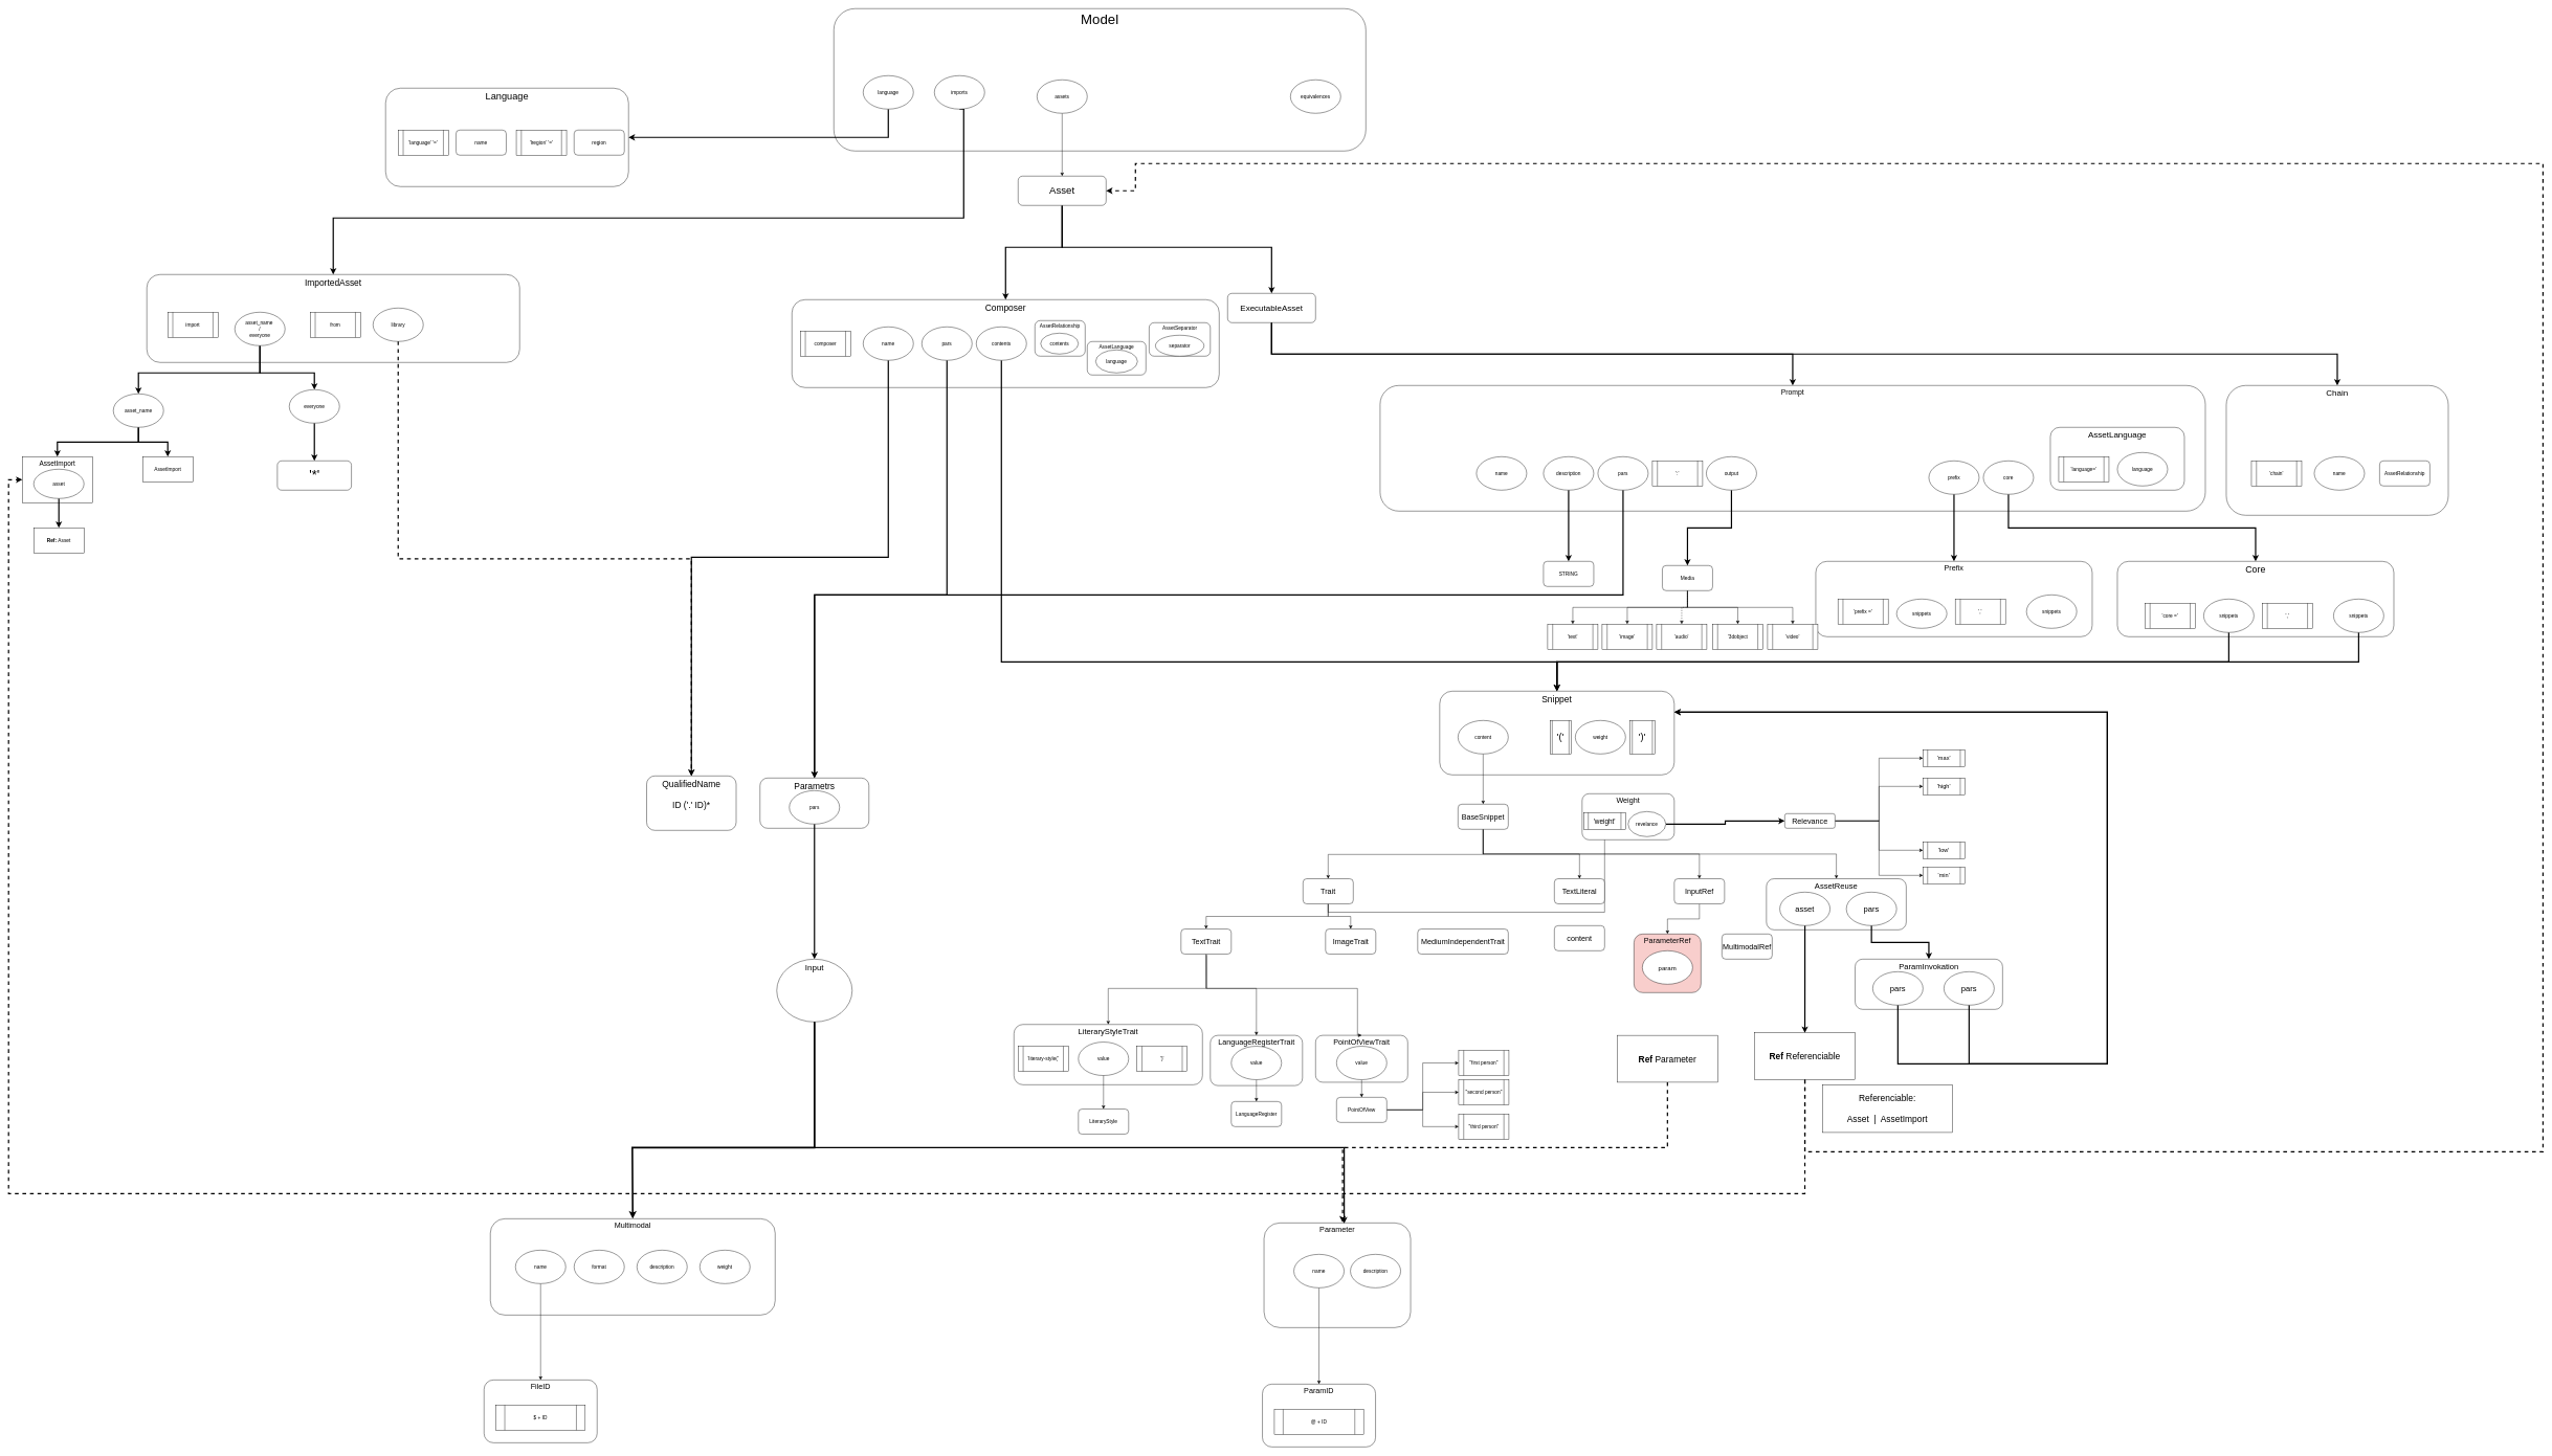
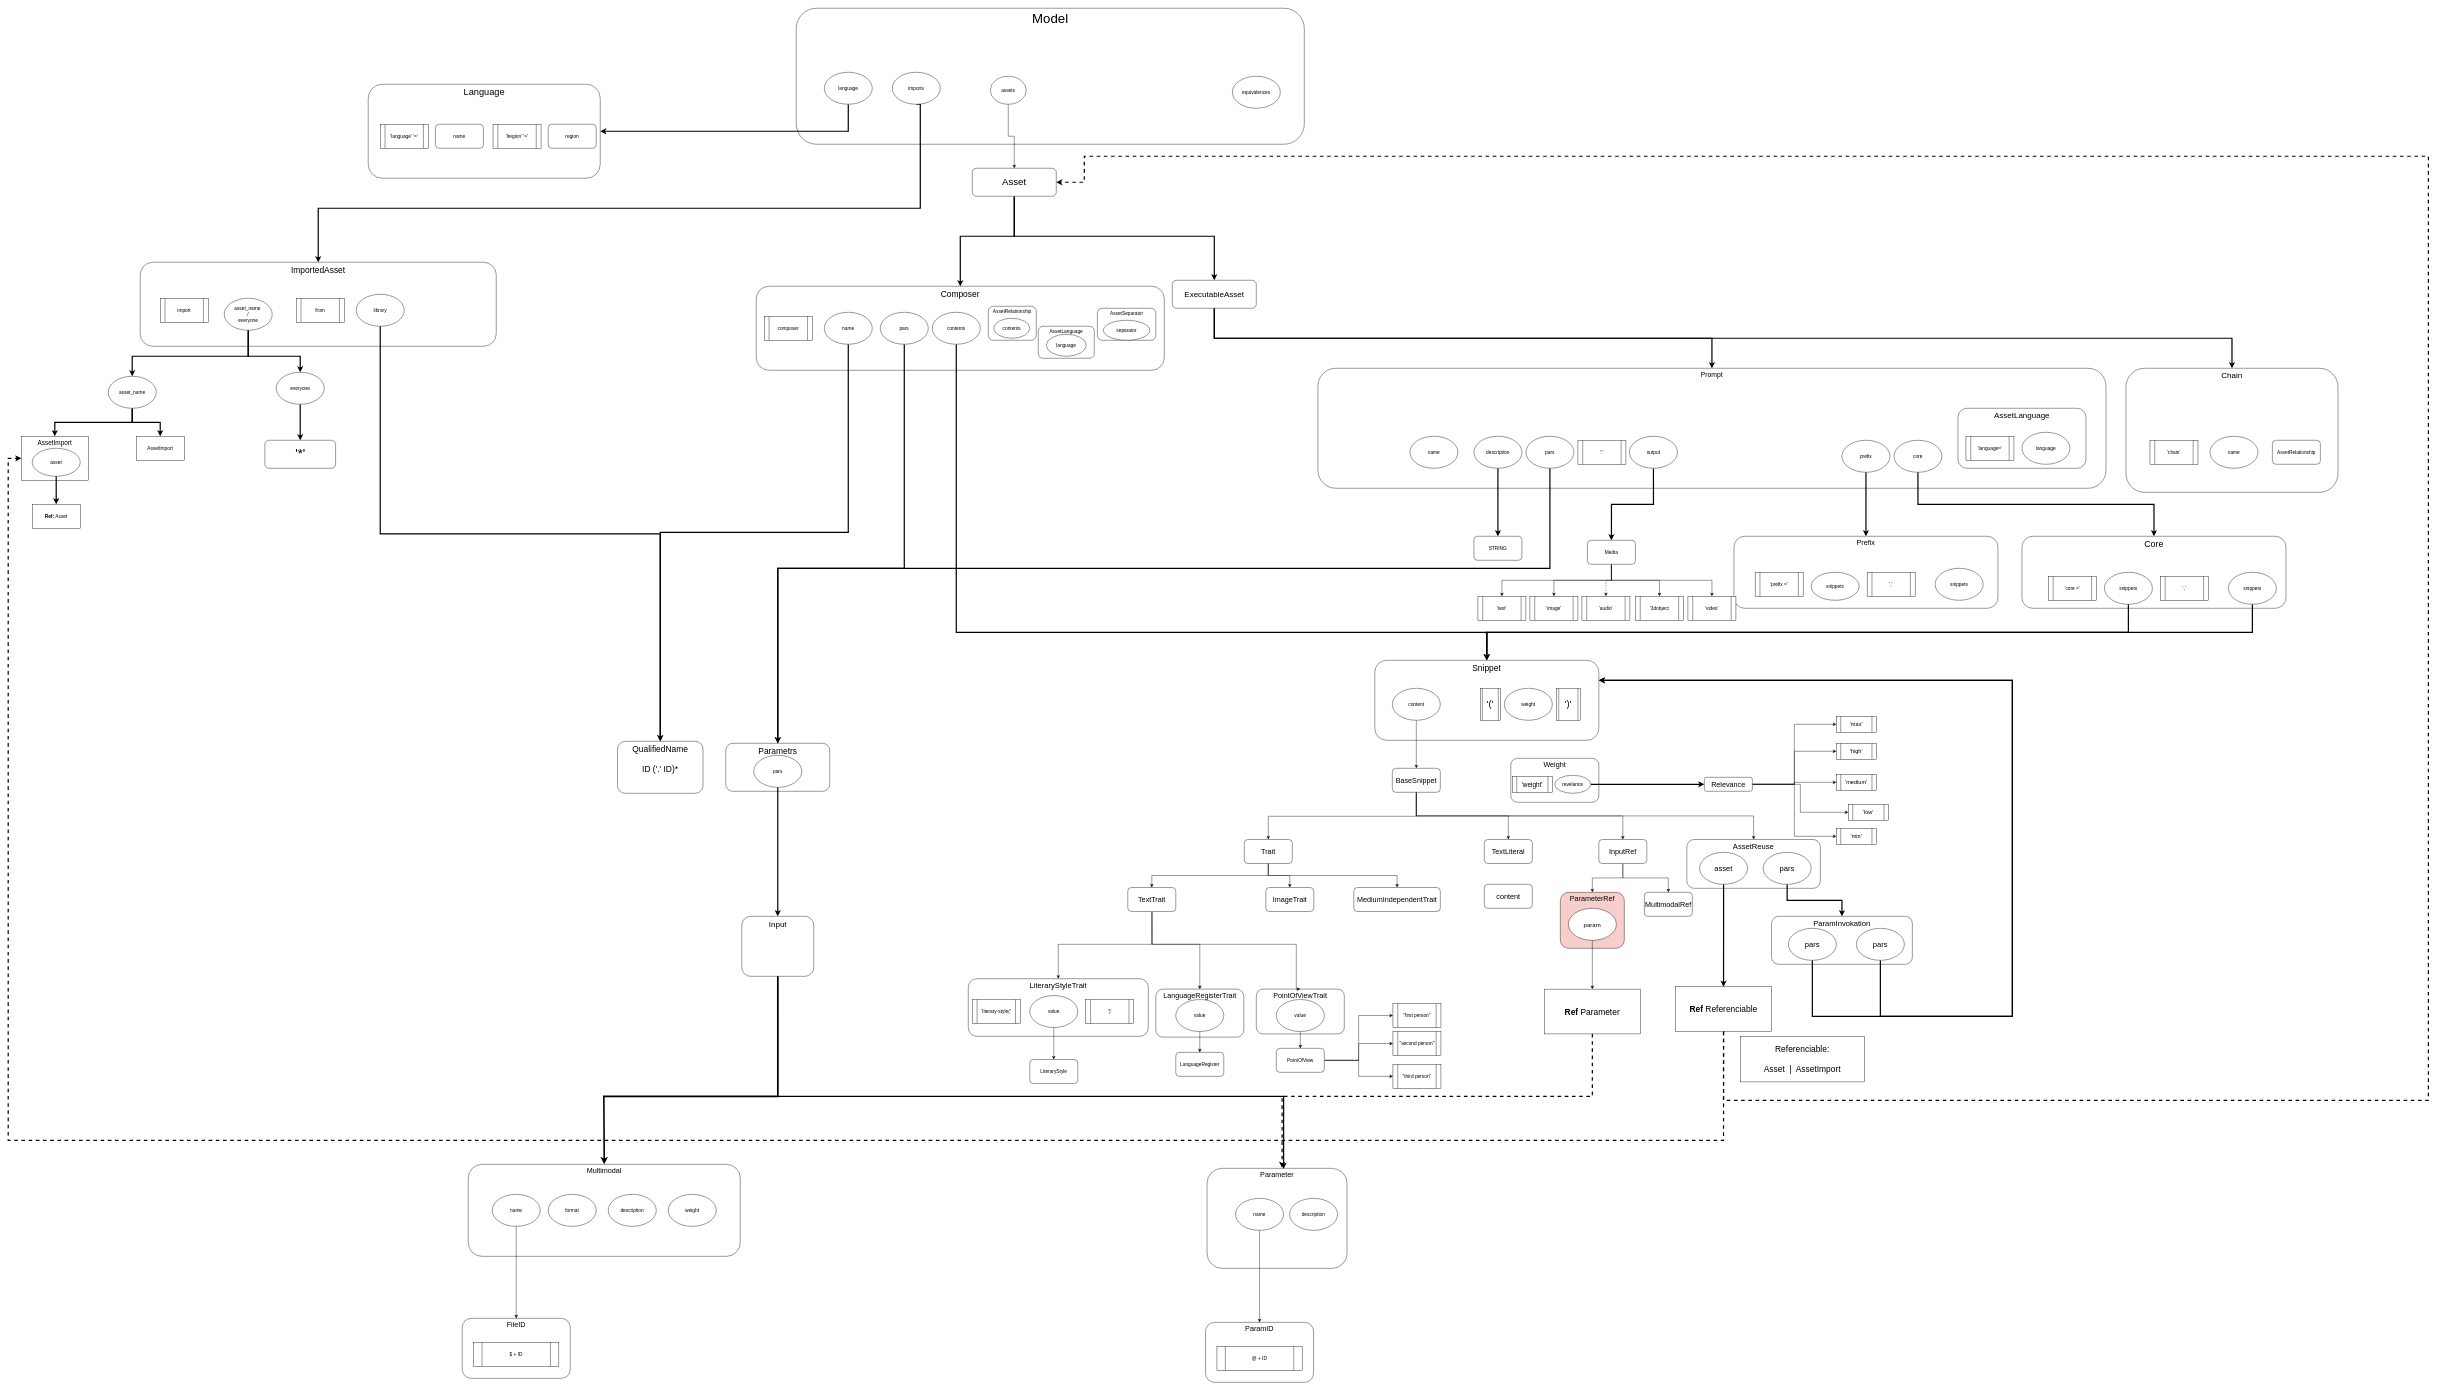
- <mxCell id="13" value="assets" style="ellipse;whiteSpace=wrap;html=1;" vertex="1" parent="1"><mxGeometry x="2475" y="190" width="120" height="80" as="geometry" /></mxCell>
+ <mxCell id="13" value="assets" style="ellipse;whiteSpace=wrap;html=1;" vertex="1" parent="1"><mxGeometry x="2475" y="190" width="90" height="70" as="geometry" /></mxCell>
- <mxCell id="171" style="edgeStyle=orthogonalEdgeStyle;rounded=0;orthogonalLoop=1;jettySize=auto;html=1;strokeWidth=3;entryX=0.5;entryY=0;entryDx=0;entryDy=0;exitX=0.5;exitY=1;exitDx=0;exitDy=0;dashed=1;" edge="1" parent="1" source="170" target="132"><mxGeometry relative="1" as="geometry"><mxPoint x="910" y="1040" as="sourcePoint" /><mxPoint x="1650" y="1835" as="targetPoint" /></mxGeometry></mxCell>
+ <mxCell id="171" style="edgeStyle=orthogonalEdgeStyle;rounded=0;orthogonalLoop=1;jettySize=auto;html=1;strokeWidth=3;entryX=0.5;entryY=0;entryDx=0;entryDy=0;exitX=0.5;exitY=1;exitDx=0;exitDy=0;" edge="1" parent="1" source="170" target="132"><mxGeometry relative="1" as="geometry"><mxPoint x="910" y="1040" as="sourcePoint" /><mxPoint x="1650" y="1835" as="targetPoint" /></mxGeometry></mxCell>
+ <mxCell id="100" style="edgeStyle=orthogonalEdgeStyle;rounded=0;orthogonalLoop=1;jettySize=auto;html=1;exitX=1;exitY=0.5;exitDx=0;exitDy=0;entryX=0;entryY=0.5;entryDx=0;entryDy=0;" edge="1" parent="1" source="103" target="105"><mxGeometry relative="1" as="geometry" /></mxCell>
+ <mxCell id="105" value="'medium'" style="shape=process;whiteSpace=wrap;html=1;backgroundOutline=1;fontSize=14;size=0.111;" vertex="1" parent="1"><mxGeometry x="4590" y="1935" width="100" height="40" as="geometry" /></mxCell>
- <mxCell id="97" value="revelance" style="ellipse;whiteSpace=wrap;html=1;" vertex="1" parent="1"><mxGeometry x="3886" y="1937.5" width="90" height="60" as="geometry" /></mxCell>
+ <mxCell id="97" value="revelance" style="ellipse;whiteSpace=wrap;html=1;" vertex="1" parent="1"><mxGeometry x="3886" y="1937.5" width="90" height="45" as="geometry" /></mxCell>
- <mxCell id="104" value="'low'" style="shape=process;whiteSpace=wrap;html=1;backgroundOutline=1;fontSize=14;size=0.111;" vertex="1" parent="1"><mxGeometry x="4590" y="2010" width="100" height="40" as="geometry" /></mxCell>
+ <mxCell id="104" value="'low'" style="shape=process;whiteSpace=wrap;html=1;backgroundOutline=1;fontSize=14;size=0.111;" vertex="1" parent="1"><mxGeometry x="4620" y="2010" width="100" height="40" as="geometry" /></mxCell>
- <mxCell id="48" style="edgeStyle=orthogonalEdgeStyle;rounded=0;orthogonalLoop=1;jettySize=auto;html=1;exitX=0.5;exitY=1;exitDx=0;exitDy=0;fontSize=18;" edge="1" parent="1" source="49" target="95"><mxGeometry relative="1" as="geometry" /></mxCell>
+ <mxCell id="48" style="edgeStyle=orthogonalEdgeStyle;rounded=0;orthogonalLoop=1;jettySize=auto;html=1;exitX=0.5;exitY=1;exitDx=0;exitDy=0;fontSize=18;" edge="1" parent="1" source="49" target="54"><mxGeometry relative="1" as="geometry" /></mxCell>
+ <mxCell id="71" style="edgeStyle=orthogonalEdgeStyle;rounded=0;orthogonalLoop=1;jettySize=auto;html=1;exitX=0.5;exitY=1;exitDx=0;exitDy=0;" edge="1" parent="1" source="72" target="116"><mxGeometry relative="1" as="geometry" /></mxCell>
- <mxCell id="136" value="Input" style="ellipse;whiteSpace=wrap;html=1;fontSize=20;verticalAlign=top;" vertex="1" parent="1"><mxGeometry x="1853.75" y="2290" width="180" height="150" as="geometry" /></mxCell>
+ <mxCell id="136" value="Input" style="rounded=1;whiteSpace=wrap;html=1;fontSize=20;verticalAlign=top;" vertex="1" parent="1"><mxGeometry x="1853.75" y="2290" width="180" height="150" as="geometry" /></mxCell>
+ <mxCell id="117" style="edgeStyle=orthogonalEdgeStyle;rounded=0;orthogonalLoop=1;jettySize=auto;html=1;exitX=0.5;exitY=1;exitDx=0;exitDy=0;entryX=0.5;entryY=0;entryDx=0;entryDy=0;" edge="1" parent="1" source="118" target="119"><mxGeometry relative="1" as="geometry" /></mxCell>
